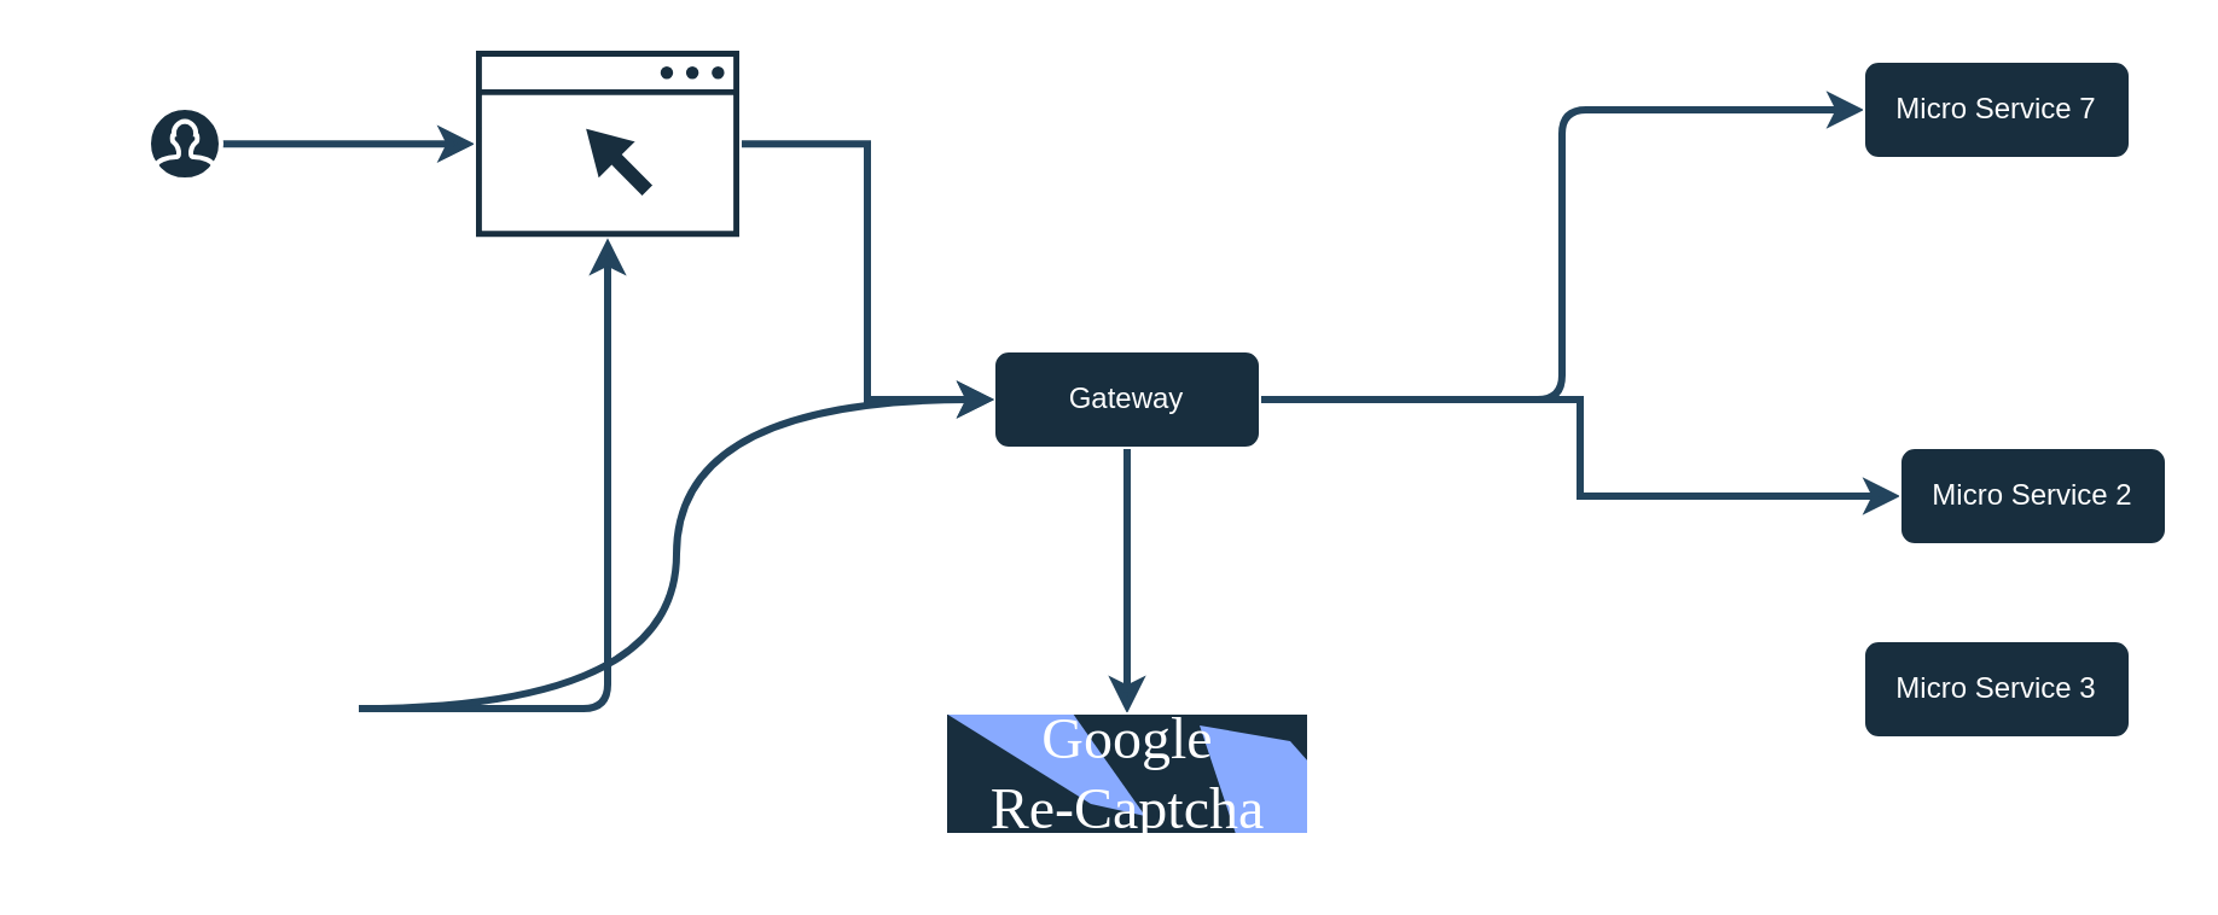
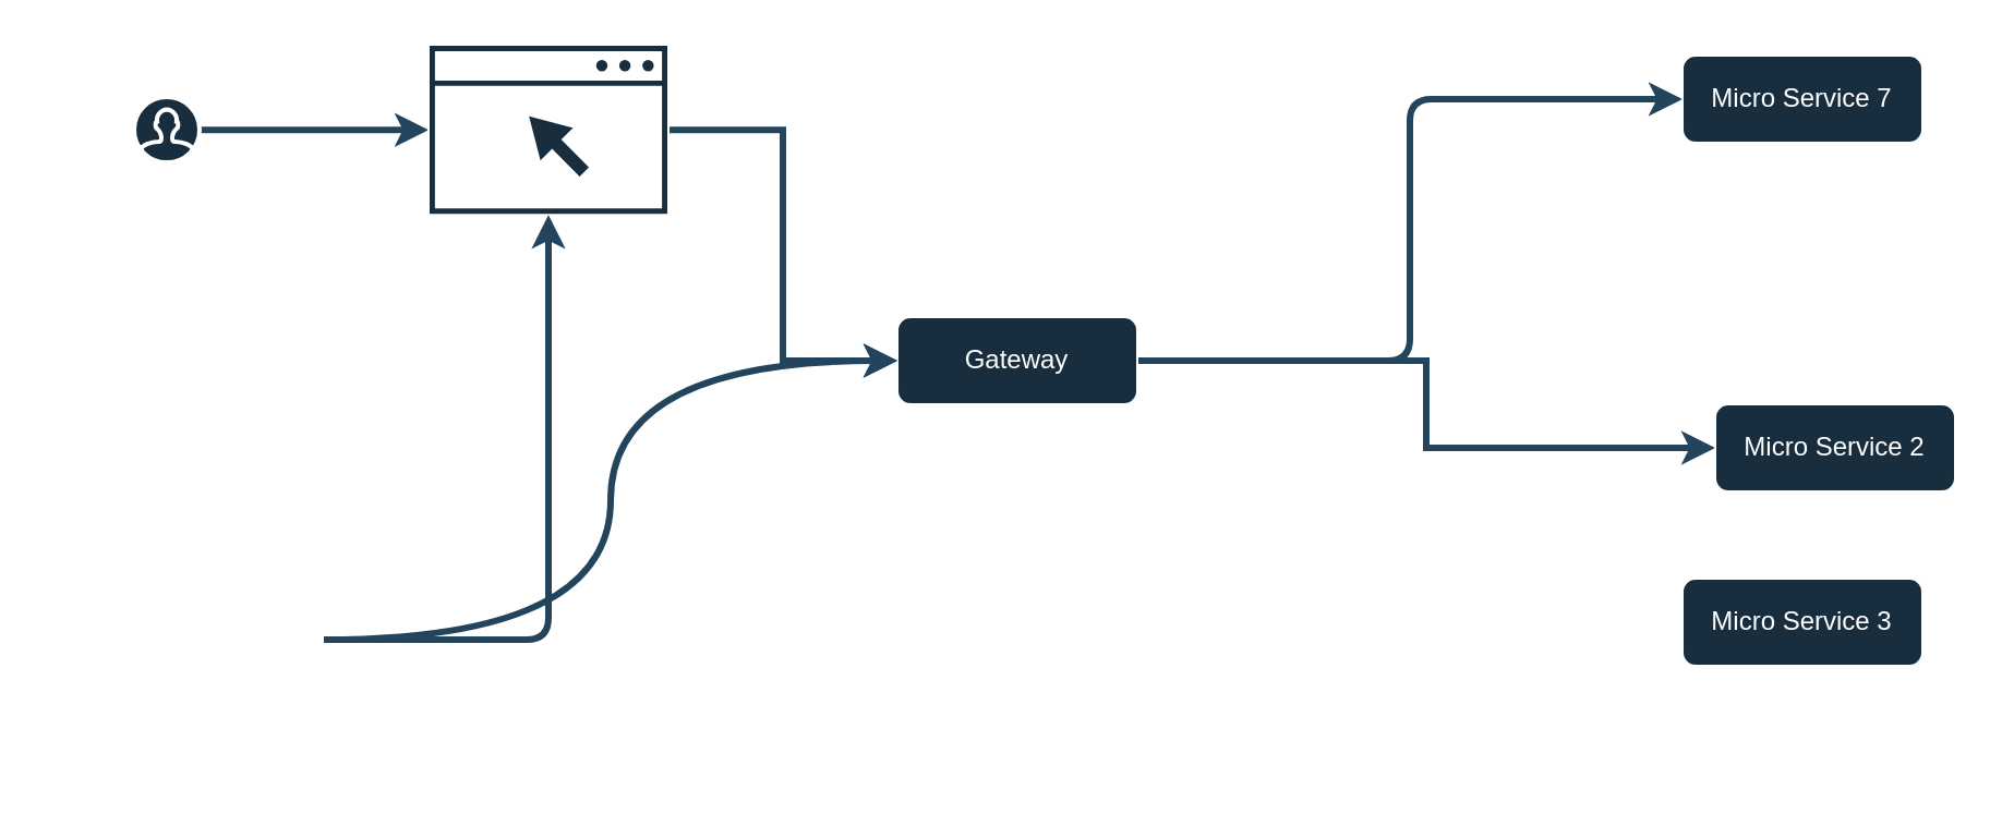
- <mxCell id="4" style="edgeStyle=orthogonalEdgeStyle;rounded=0;orthogonalLoop=1;jettySize=auto;html=1;labelBackgroundColor=none;strokeColor=#23445D;fontColor=default;strokeWidth=3;" parent="1" source="5" target="9" edge="1"><mxGeometry relative="1" as="geometry" /></mxCell>
- <mxCell id="9" value="&lt;div style=&quot;font-size: 24px;&quot;&gt;&lt;font style=&quot;font-size: 24px;&quot; face=&quot;Lucida Console&quot;&gt;Google &lt;br&gt;&lt;/font&gt;&lt;/div&gt;&lt;div style=&quot;font-size: 24px;&quot;&gt;&lt;font style=&quot;font-size: 24px;&quot; face=&quot;Lucida Console&quot;&gt;Re-Captcha&lt;font style=&quot;font-size: 24px;&quot;&gt;&lt;br&gt;&lt;/font&gt;&lt;/font&gt;&lt;/div&gt;" style="strokeWidth=1;shadow=0;dashed=0;align=center;html=1;shape=mxgraph.mockup.text.captcha;fontColor=#FFFFFF;fontSize=25;strokeColor=#FFFFFF;mainText=;labelBackgroundColor=none;fillColor=#182E3E;" parent="1" vertex="1"><mxGeometry x="391" y="295" width="150" height="50" as="geometry" /></mxCell>
